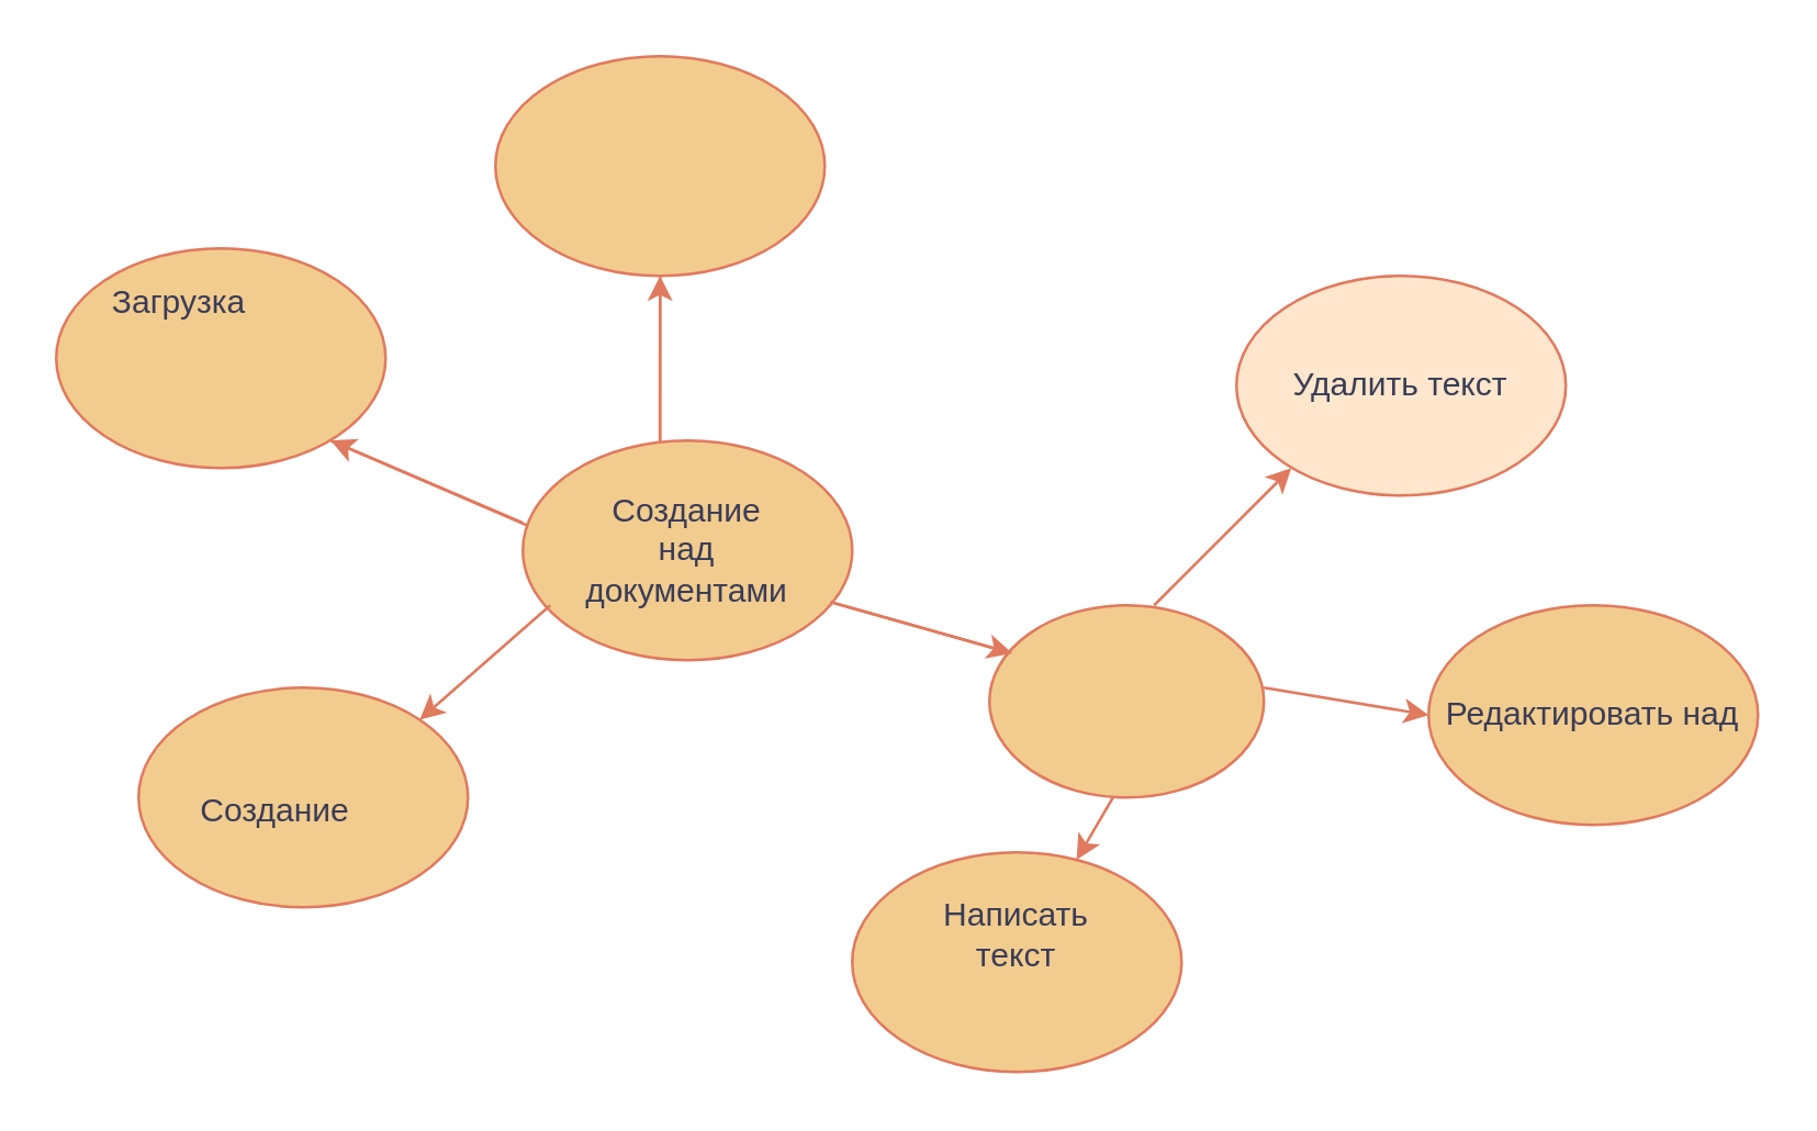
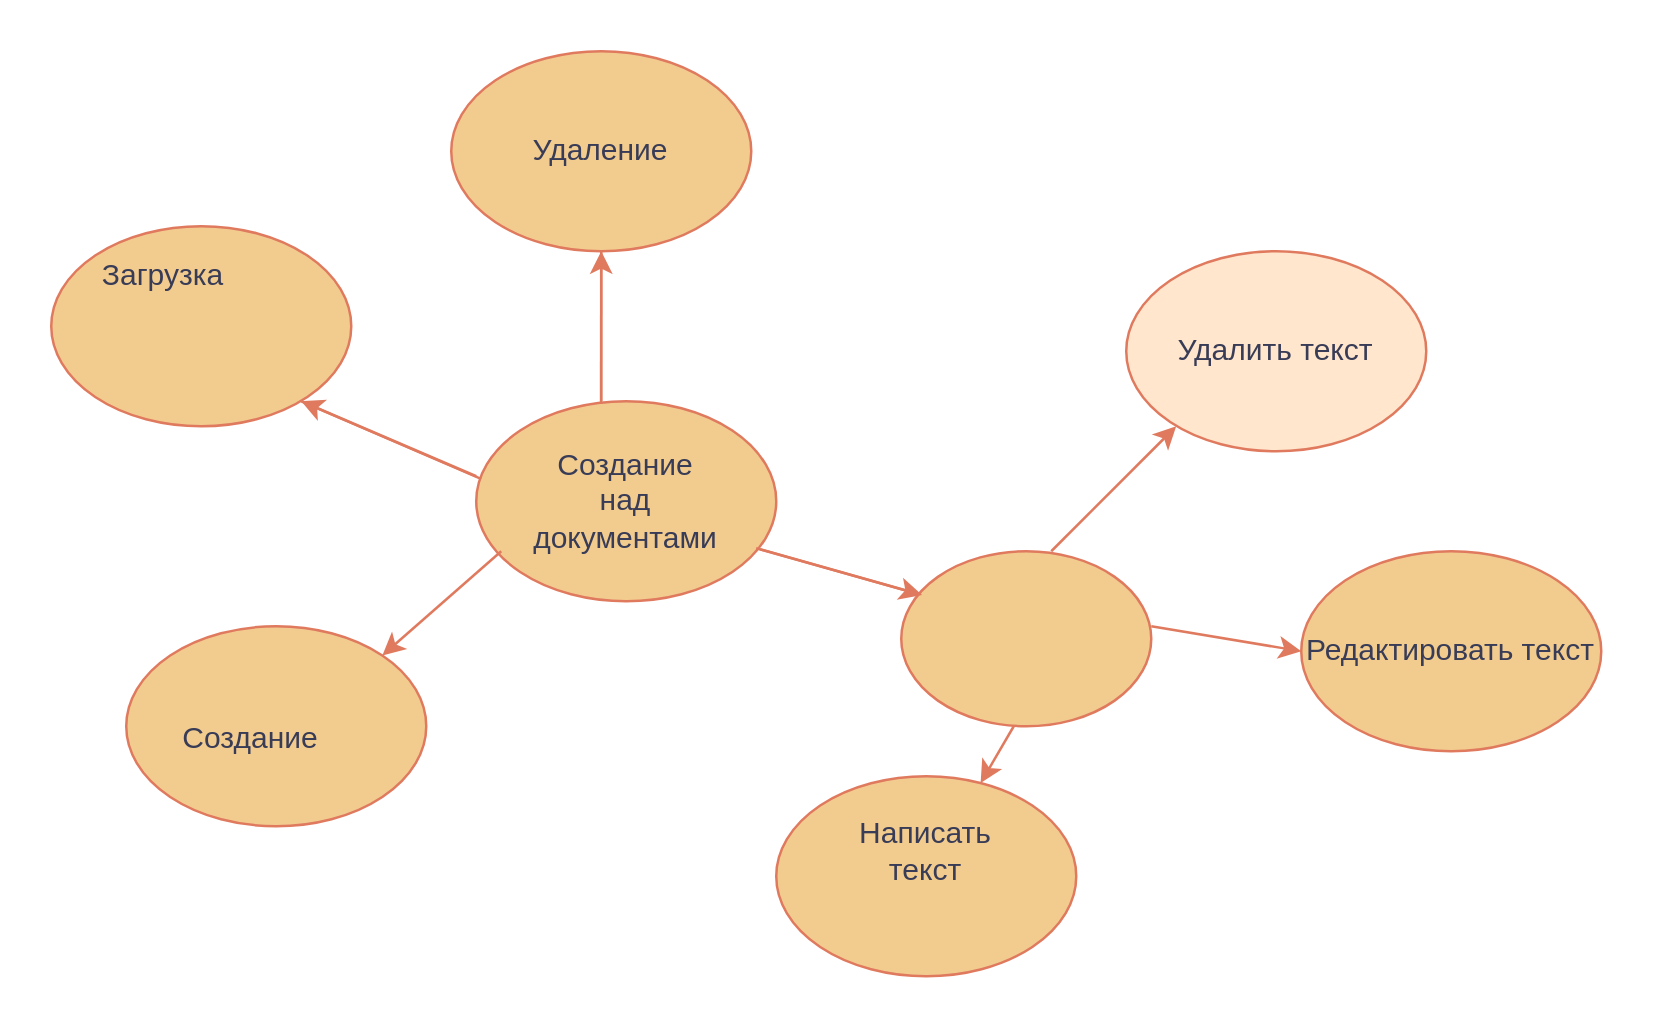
+ <mxCell id="7" value="Удаление" style="text;html=1;align=center;verticalAlign=middle;whiteSpace=wrap;rounded=0;fontColor=#393C56;" vertex="1" parent="1"><mxGeometry x="210" y="45" width="60" height="30" as="geometry" /></mxCell>
- <mxCell id="25" value="Редактировать над" style="ellipse;whiteSpace=wrap;html=1;strokeColor=#E07A5F;fontColor=#393C56;fillColor=#F2CC8F;" vertex="1" parent="1"><mxGeometry x="520" y="220" width="120" height="80" as="geometry" /></mxCell>
+ <mxCell id="25" value="Редактировать текст" style="ellipse;whiteSpace=wrap;html=1;strokeColor=#E07A5F;fontColor=#393C56;fillColor=#F2CC8F;" vertex="1" parent="1"><mxGeometry x="520" y="220" width="120" height="80" as="geometry" /></mxCell>
